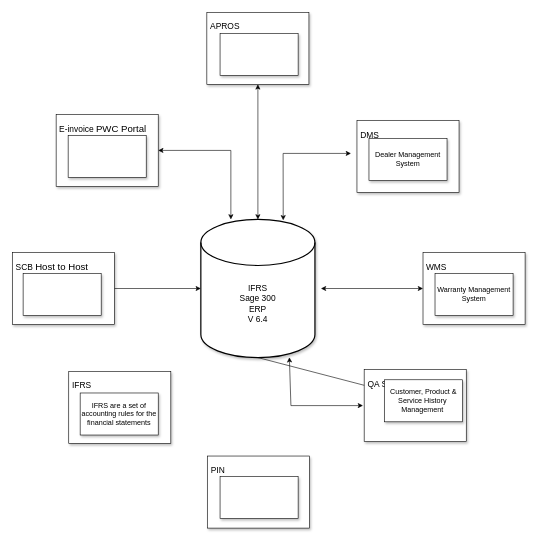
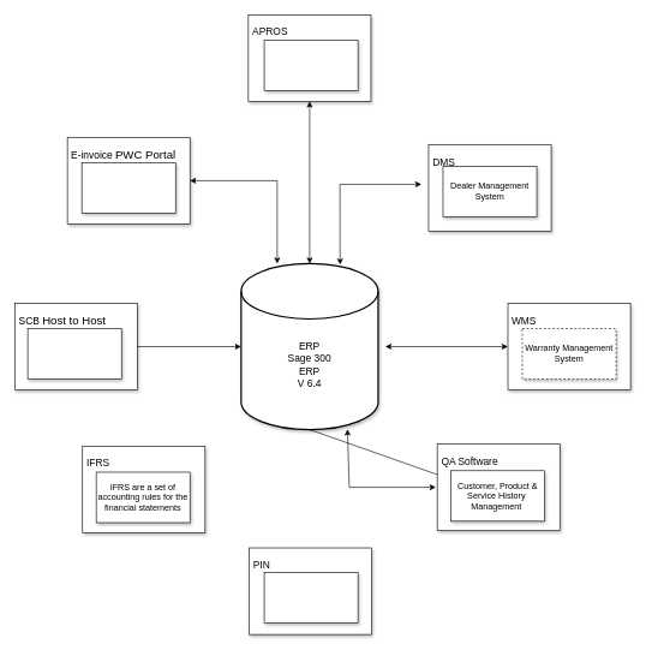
- <mxCell id="10" value="&lt;font style=&quot;font-size: 14px;&quot;&gt;&lt;span style=&quot;&quot;&gt;&lt;br&gt;&lt;br&gt;&lt;br&gt;IFRS&lt;/span&gt;&lt;br style=&quot;&quot;&gt;&lt;span style=&quot;&quot;&gt;Sage 300&lt;/span&gt;&lt;br style=&quot;&quot;&gt;&lt;span style=&quot;&quot;&gt;ERP&lt;/span&gt;&lt;br style=&quot;&quot;&gt;&lt;span style=&quot;&quot;&gt;V 6.4&lt;/span&gt;&lt;/font&gt;" style="strokeWidth=2;html=1;shape=mxgraph.flowchart.database;whiteSpace=wrap;shadow=1;" vertex="1" parent="1"><mxGeometry x="334" y="365" width="190" height="230" as="geometry" /></mxCell>
+ <mxCell id="10" value="&lt;font style=&quot;font-size: 14px;&quot;&gt;&lt;span style=&quot;&quot;&gt;&lt;br&gt;&lt;br&gt;&lt;br&gt;ERP&lt;/span&gt;&lt;br style=&quot;&quot;&gt;&lt;span style=&quot;&quot;&gt;Sage 300&lt;/span&gt;&lt;br style=&quot;&quot;&gt;&lt;span style=&quot;&quot;&gt;ERP&lt;/span&gt;&lt;br style=&quot;&quot;&gt;&lt;span style=&quot;&quot;&gt;V 6.4&lt;/span&gt;&lt;/font&gt;" style="strokeWidth=2;html=1;shape=mxgraph.flowchart.database;whiteSpace=wrap;shadow=1;" vertex="1" parent="1"><mxGeometry x="334" y="365" width="190" height="230" as="geometry" /></mxCell>
- <mxCell id="16" value="&lt;span style=&quot;&quot;&gt;Warranty Management System&lt;/span&gt;" style="rounded=0;whiteSpace=wrap;html=1;shadow=1;strokeColor=#000000;" vertex="1" parent="1"><mxGeometry x="724" y="455" width="130" height="70" as="geometry" /></mxCell>
+ <mxCell id="16" value="&lt;span style=&quot;&quot;&gt;Warranty Management System&lt;/span&gt;" style="rounded=0;whiteSpace=wrap;html=1;shadow=1;strokeColor=#000000;dashed=1;" vertex="1" parent="1"><mxGeometry x="724" y="455" width="130" height="70" as="geometry" /></mxCell>
- <mxCell id="25" value="&lt;span style=&quot;&quot;&gt;Customer, Product &amp;amp; Service History&amp;nbsp;&lt;/span&gt;&lt;br style=&quot;&quot;&gt;&lt;span style=&quot;&quot;&gt;Management&amp;nbsp;&lt;/span&gt;" style="rounded=0;whiteSpace=wrap;html=1;shadow=1;strokeColor=#000000;" vertex="1" parent="1"><mxGeometry x="640" y="632" width="130" height="70" as="geometry" /></mxCell>
+ <mxCell id="25" value="&lt;span style=&quot;&quot;&gt;Customer, Product &amp;amp; Service History&amp;nbsp;&lt;/span&gt;&lt;br style=&quot;&quot;&gt;&lt;span style=&quot;&quot;&gt;Management&amp;nbsp;&lt;/span&gt;" style="rounded=0;whiteSpace=wrap;html=1;shadow=1;strokeColor=#000000;" vertex="1" parent="1"><mxGeometry x="625" y="652" width="130" height="70" as="geometry" /></mxCell>
